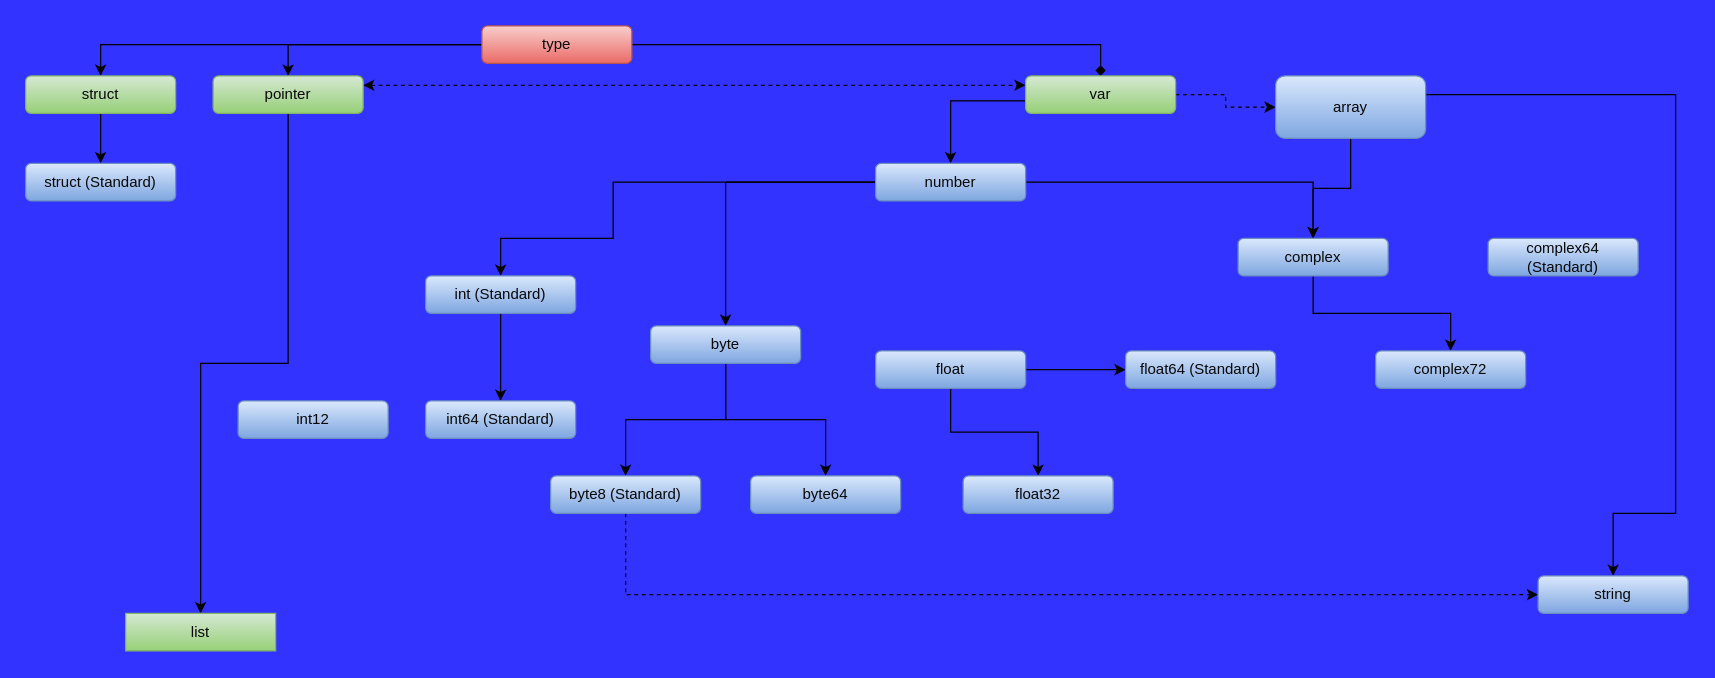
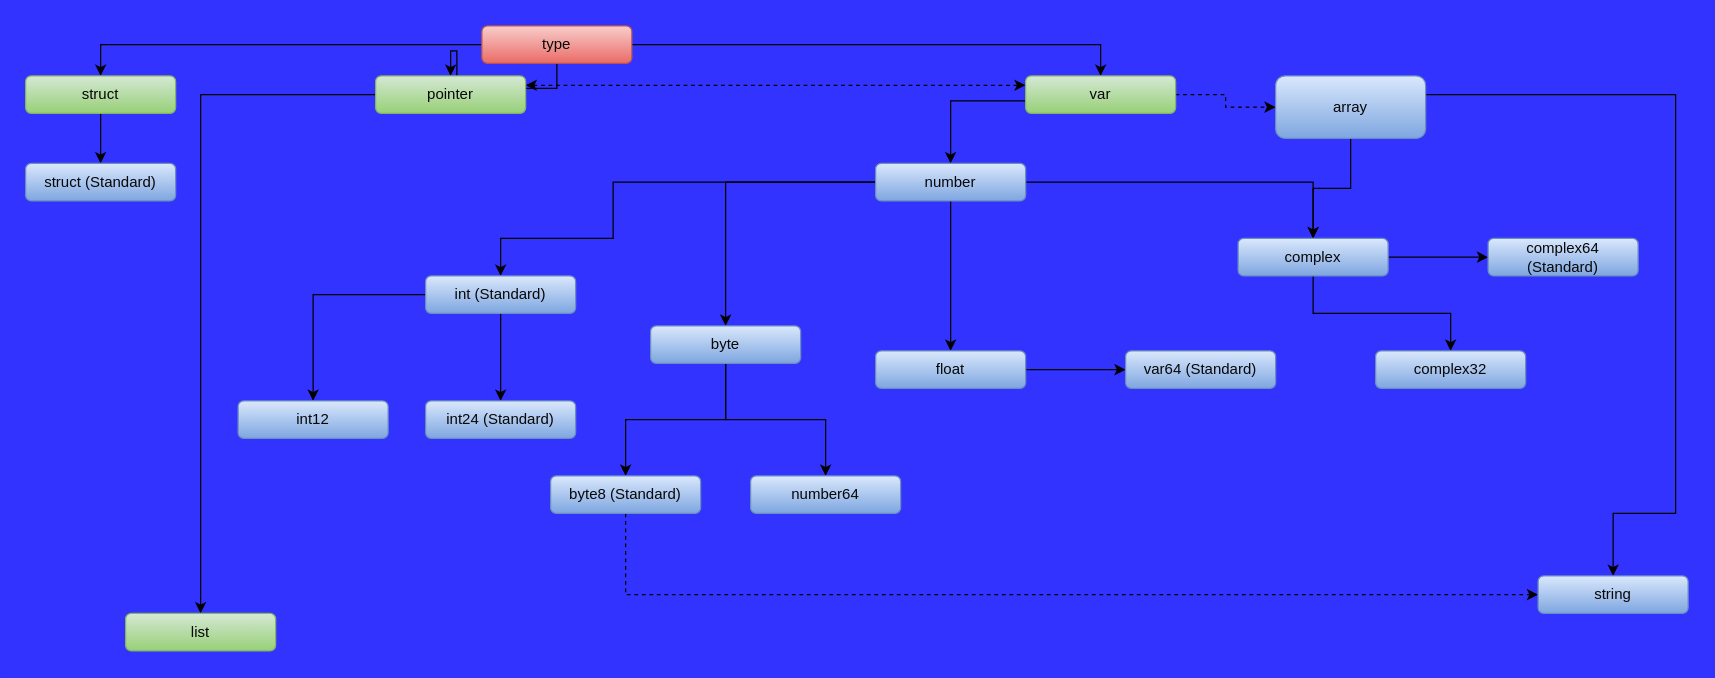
- <mxCell id="3" style="edgeStyle=orthogonalEdgeStyle;rounded=0;orthogonalLoop=1;jettySize=auto;html=1;fontColor=#080808;startSize=6;strokeWidth=1;endArrow=diamond;" parent="1" source="5" target="11" edge="1"><mxGeometry relative="1" as="geometry" /></mxCell>
+ <mxCell id="3" style="edgeStyle=orthogonalEdgeStyle;rounded=0;orthogonalLoop=1;jettySize=auto;html=1;fontColor=#080808;startSize=6;strokeWidth=1;" parent="1" source="5" target="11" edge="1"><mxGeometry relative="1" as="geometry" /></mxCell>
- <mxCell id="8" value="pointer" style="rounded=1;whiteSpace=wrap;html=1;fillColor=#d5e8d4;strokeColor=#82b366;gradientColor=#97d077;fontColor=#080808;" parent="1" vertex="1"><mxGeometry x="170" y="60" width="120" height="30" as="geometry" /></mxCell>
+ <mxCell id="8" value="pointer" style="rounded=1;whiteSpace=wrap;html=1;fillColor=#d5e8d4;strokeColor=#82b366;gradientColor=#97d077;fontColor=#080808;" parent="1" vertex="1"><mxGeometry x="300" y="60" width="120" height="30" as="geometry" /></mxCell>
+ <mxCell id="26" value="" style="edgeStyle=orthogonalEdgeStyle;rounded=0;orthogonalLoop=1;jettySize=auto;html=1;" parent="1" source="28" target="42" edge="1"><mxGeometry relative="1" as="geometry" /></mxCell>
+ <mxCell id="13" style="edgeStyle=orthogonalEdgeStyle;rounded=0;orthogonalLoop=1;jettySize=auto;html=1;entryX=0.5;entryY=0;entryDx=0;entryDy=0;" parent="1" source="16" target="25" edge="1"><mxGeometry relative="1" as="geometry" /></mxCell>
+ <mxCell id="30" style="edgeStyle=orthogonalEdgeStyle;rounded=0;orthogonalLoop=1;jettySize=auto;html=1;entryX=0.5;entryY=0;entryDx=0;entryDy=0;" parent="1" source="31" target="35" edge="1"><mxGeometry relative="1" as="geometry" /></mxCell>
- <mxCell id="40" value="float64 (Standard)" style="rounded=1;whiteSpace=wrap;html=1;fillColor=#dae8fc;strokeColor=#6c8ebf;gradientColor=#7ea6e0;fontColor=#080808;" parent="1" vertex="1"><mxGeometry x="900" y="280" width="120" height="30" as="geometry" /></mxCell>
+ <mxCell id="40" value="var64 (Standard)" style="rounded=1;whiteSpace=wrap;html=1;fillColor=#dae8fc;strokeColor=#6c8ebf;gradientColor=#7ea6e0;fontColor=#080808;" parent="1" vertex="1"><mxGeometry x="900" y="280" width="120" height="30" as="geometry" /></mxCell>
- <mxCell id="43" value="complex72" style="rounded=1;whiteSpace=wrap;html=1;fillColor=#dae8fc;strokeColor=#6c8ebf;gradientColor=#7ea6e0;fontColor=#080808;" parent="1" vertex="1"><mxGeometry x="1100" y="280" width="120" height="30" as="geometry" /></mxCell>
+ <mxCell id="43" value="complex32" style="rounded=1;whiteSpace=wrap;html=1;fillColor=#dae8fc;strokeColor=#6c8ebf;gradientColor=#7ea6e0;fontColor=#080808;" parent="1" vertex="1"><mxGeometry x="1100" y="280" width="120" height="30" as="geometry" /></mxCell>
- <mxCell id="36" value="int64 (Standard)" style="rounded=1;whiteSpace=wrap;html=1;fillColor=#dae8fc;strokeColor=#6c8ebf;gradientColor=#7ea6e0;fontColor=#080808;" parent="1" vertex="1"><mxGeometry x="340" y="320" width="120" height="30" as="geometry" /></mxCell>
+ <mxCell id="36" value="int24 (Standard)" style="rounded=1;whiteSpace=wrap;html=1;fillColor=#dae8fc;strokeColor=#6c8ebf;gradientColor=#7ea6e0;fontColor=#080808;" parent="1" vertex="1"><mxGeometry x="340" y="320" width="120" height="30" as="geometry" /></mxCell>
- <mxCell id="24" value="" style="edgeStyle=orthogonalEdgeStyle;rounded=0;orthogonalLoop=1;jettySize=auto;html=1;" parent="1" source="25" target="41" edge="1"><mxGeometry relative="1" as="geometry" /></mxCell>
- <mxCell id="37" value="byte64" style="rounded=1;whiteSpace=wrap;html=1;fillColor=#dae8fc;strokeColor=#6c8ebf;gradientColor=#7ea6e0;fontColor=#080808;" parent="1" vertex="1"><mxGeometry x="600" y="380" width="120" height="30" as="geometry" /></mxCell>
+ <mxCell id="37" value="number64" style="rounded=1;whiteSpace=wrap;html=1;fillColor=#dae8fc;strokeColor=#6c8ebf;gradientColor=#7ea6e0;fontColor=#080808;" parent="1" vertex="1"><mxGeometry x="600" y="380" width="120" height="30" as="geometry" /></mxCell>
- <mxCell id="41" value="float32" style="rounded=1;whiteSpace=wrap;html=1;fillColor=#dae8fc;strokeColor=#6c8ebf;gradientColor=#7ea6e0;fontColor=#080808;" parent="1" vertex="1"><mxGeometry x="770" y="380" width="120" height="30" as="geometry" /></mxCell>
- <mxCell id="45" value="list" style="whiteSpace=wrap;html=1;fillColor=#d5e8d4;strokeColor=#82b366;gradientColor=#97d077;fontColor=#080808;rounded=0;" vertex="1" parent="1"><mxGeometry x="100" y="490" width="120" height="30" as="geometry" /></mxCell>
+ <mxCell id="45" value="list" style="rounded=1;whiteSpace=wrap;html=1;fillColor=#d5e8d4;strokeColor=#82b366;gradientColor=#97d077;fontColor=#080808;" vertex="1" parent="1"><mxGeometry x="100" y="490" width="120" height="30" as="geometry" /></mxCell>
